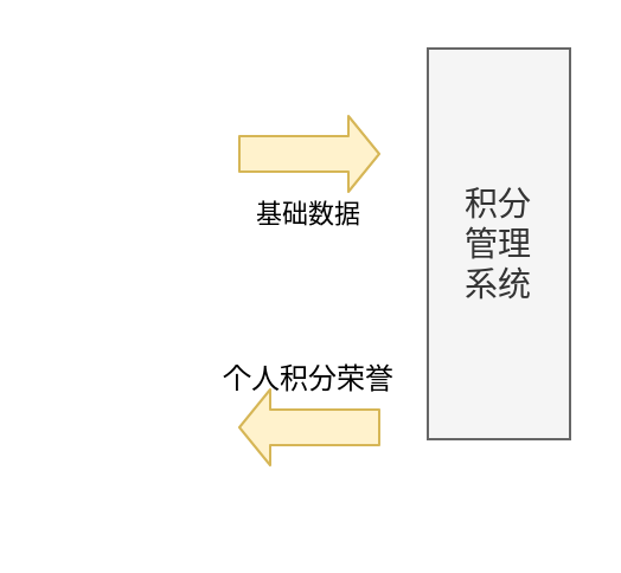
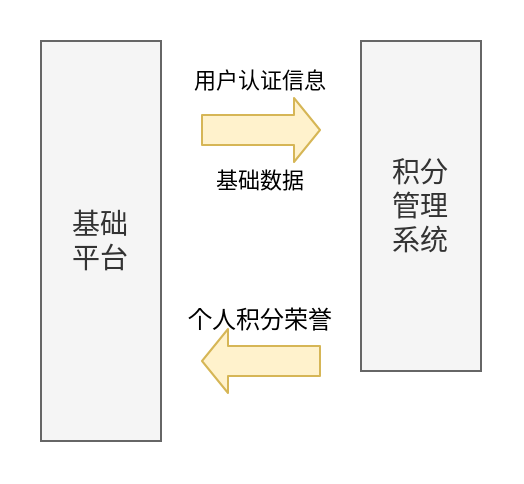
+ <mxCell id="5" value="&lt;span style=&quot;font-size: 11px ; background-color: rgb(255 , 255 , 255)&quot;&gt;用户认证信息&lt;/span&gt;" style="text;html=1;strokeColor=none;fillColor=none;align=center;verticalAlign=middle;whiteSpace=wrap;rounded=0;" parent="1" vertex="1"><mxGeometry x="90" y="30" width="80" height="20" as="geometry" /></mxCell>
+ <mxCell id="2" value="&lt;font style=&quot;font-size: 14px&quot;&gt;基础&lt;br&gt;平台&lt;/font&gt;" style="rounded=0;whiteSpace=wrap;html=1;fillColor=#f5f5f5;strokeColor=#666666;fontColor=#333333;" parent="1" vertex="1"><mxGeometry x="20" y="20" width="60" height="200" as="geometry" /></mxCell>
